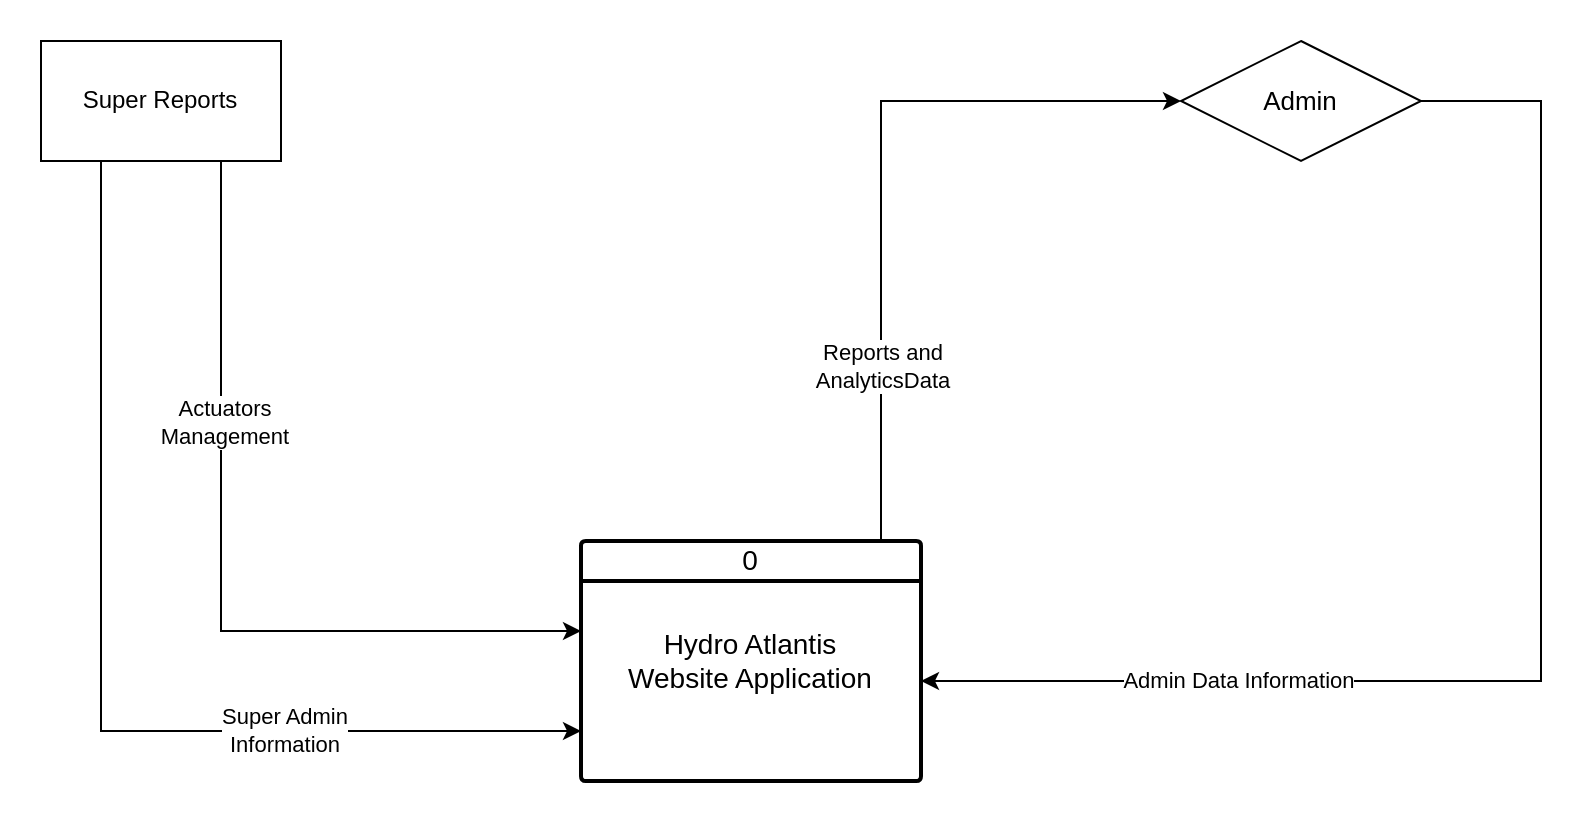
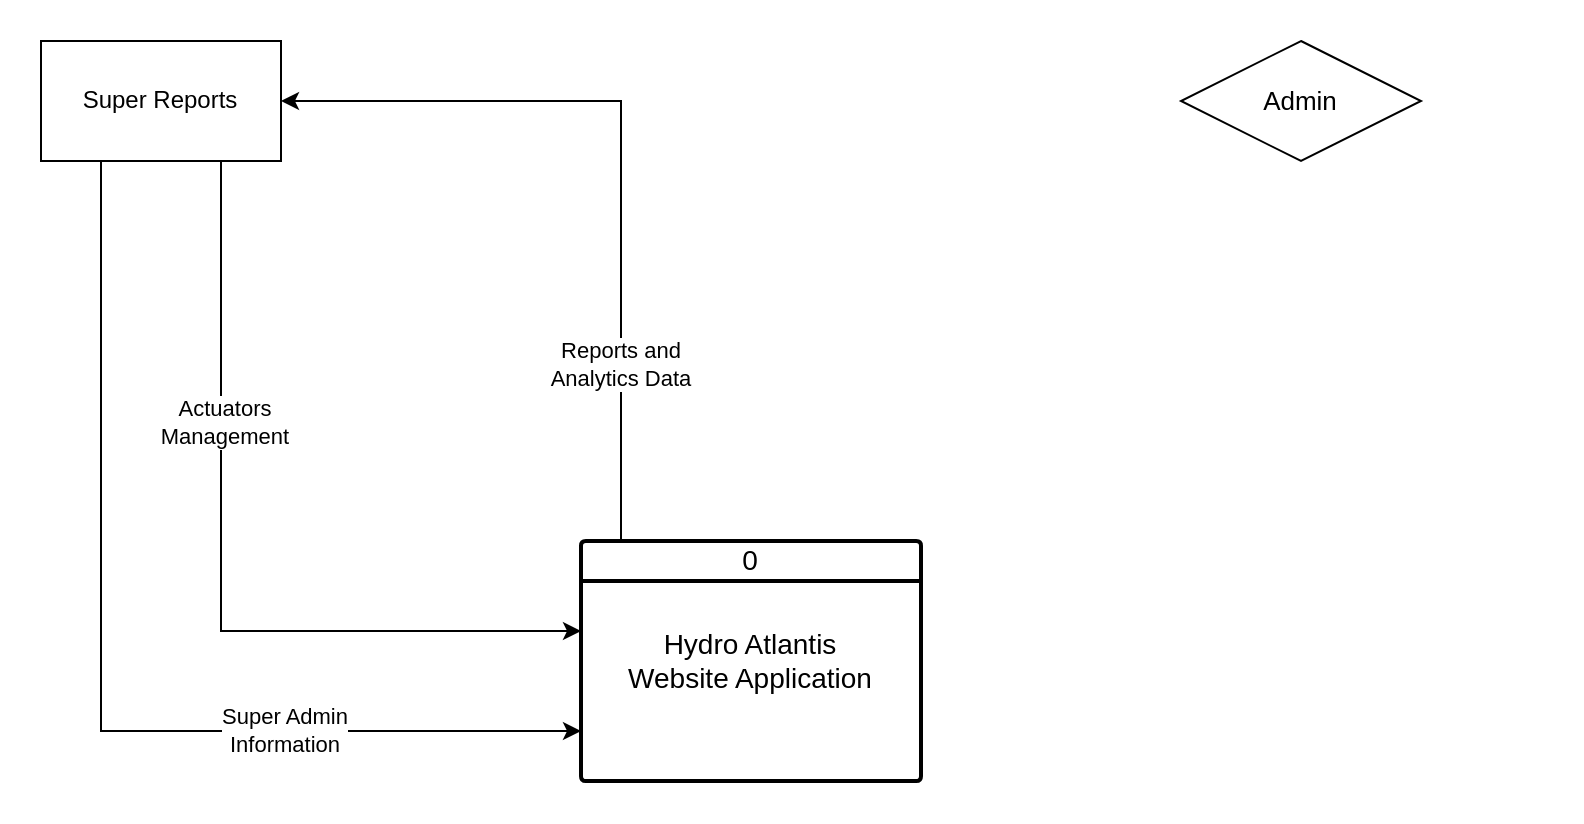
+ <mxCell id="12" style="edgeStyle=orthogonalEdgeStyle;rounded=0;orthogonalLoop=1;jettySize=auto;html=1;exitX=0.25;exitY=0;exitDx=0;exitDy=0;entryX=1;entryY=0.5;entryDx=0;entryDy=0;" edge="1" parent="1" source="14" target="6"><mxGeometry relative="1" as="geometry"><Array as="points"><mxPoint x="310" y="270" /><mxPoint x="310" y="50" /></Array></mxGeometry></mxCell>
+ <mxCell id="13" value="Reports and&lt;div&gt;Analytics Data&lt;/div&gt;" style="edgeLabel;html=1;align=center;verticalAlign=middle;resizable=0;points=[];" vertex="1" connectable="0" parent="12"><mxGeometry x="-0.462" y="2" relative="1" as="geometry"><mxPoint x="1" as="offset" /></mxGeometry></mxCell>
- <mxCell id="10" style="edgeStyle=orthogonalEdgeStyle;rounded=0;orthogonalLoop=1;jettySize=auto;html=1;exitX=0.75;exitY=0;exitDx=0;exitDy=0;entryX=0;entryY=0.5;entryDx=0;entryDy=0;" edge="1" parent="1" source="14" target="9"><mxGeometry relative="1" as="geometry"><Array as="points"><mxPoint x="440" y="270" /><mxPoint x="440" y="50" /></Array></mxGeometry></mxCell>
- <mxCell id="11" value="Reports and&lt;div&gt;AnalyticsData&lt;/div&gt;" style="edgeLabel;html=1;align=center;verticalAlign=middle;resizable=0;points=[];" vertex="1" connectable="0" parent="10"><mxGeometry x="-0.44" y="1" relative="1" as="geometry"><mxPoint x="1" as="offset" /></mxGeometry></mxCell>
- <mxCell id="7" style="edgeStyle=orthogonalEdgeStyle;rounded=0;orthogonalLoop=1;jettySize=auto;html=1;exitX=1;exitY=0.5;exitDx=0;exitDy=0;entryX=1;entryY=0.5;entryDx=0;entryDy=0;" edge="1" parent="1" source="9" target="15"><mxGeometry relative="1" as="geometry"><Array as="points"><mxPoint x="770" y="50" /><mxPoint x="770" y="340" /></Array></mxGeometry></mxCell>
- <mxCell id="8" value="Admin Data Information" style="edgeLabel;html=1;align=center;verticalAlign=middle;resizable=0;points=[];" vertex="1" connectable="0" parent="7"><mxGeometry x="0.521" y="-1" relative="1" as="geometry"><mxPoint as="offset" /></mxGeometry></mxCell>
